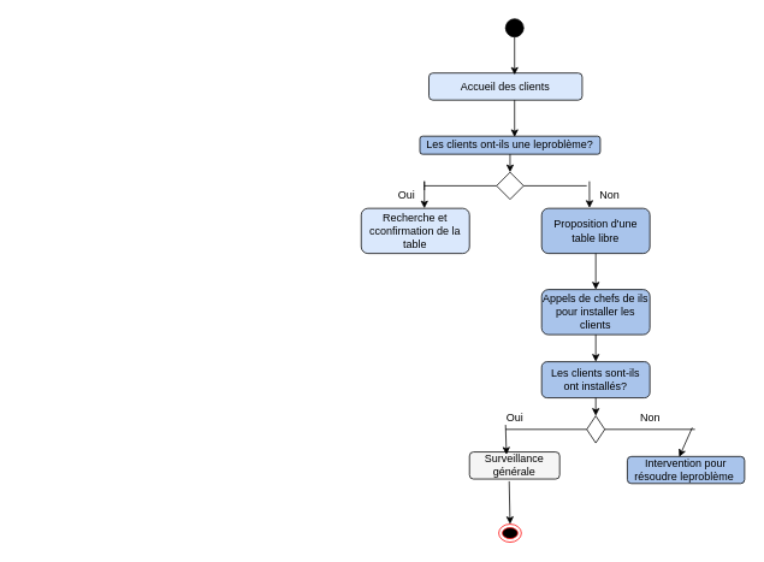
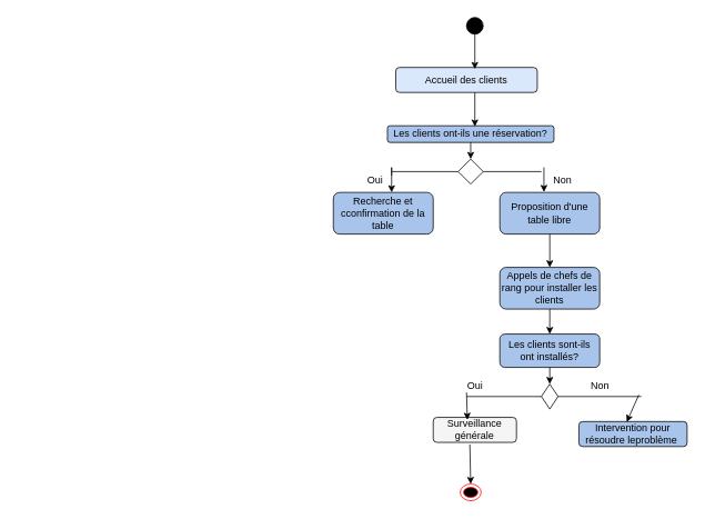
- <mxCell id="4" value="Les clients ont-ils une leproblème?" style="rounded=1;whiteSpace=wrap;html=1;fillColor=#A9C4EB;" vertex="1" parent="1"><mxGeometry x="465" y="150" width="200" height="20" as="geometry" /></mxCell>
+ <mxCell id="4" value="Les clients ont-ils une réservation?" style="rounded=1;whiteSpace=wrap;html=1;fillColor=#A9C4EB;" vertex="1" parent="1"><mxGeometry x="465" y="150" width="200" height="20" as="geometry" /></mxCell>
- <mxCell id="5" value="Recherche et cconfirmation de la table" style="rounded=1;whiteSpace=wrap;html=1;fillColor=#dae8fc;" vertex="1" parent="1"><mxGeometry x="400" y="230" width="120" height="50" as="geometry" /></mxCell>
+ <mxCell id="5" value="Recherche et cconfirmation de la table" style="rounded=1;whiteSpace=wrap;html=1;fillColor=#A9C4EB;" vertex="1" parent="1"><mxGeometry x="400" y="230" width="120" height="50" as="geometry" /></mxCell>
- <mxCell id="12" value="Appels de chefs de ils pour installer les clients" style="rounded=1;whiteSpace=wrap;html=1;fillColor=#A9C4EB;" vertex="1" parent="1"><mxGeometry x="600" y="320" width="120" height="50" as="geometry" /></mxCell>
+ <mxCell id="12" value="Appels de chefs de rang pour installer les clients" style="rounded=1;whiteSpace=wrap;html=1;fillColor=#A9C4EB;" vertex="1" parent="1"><mxGeometry x="600" y="320" width="120" height="50" as="geometry" /></mxCell>
